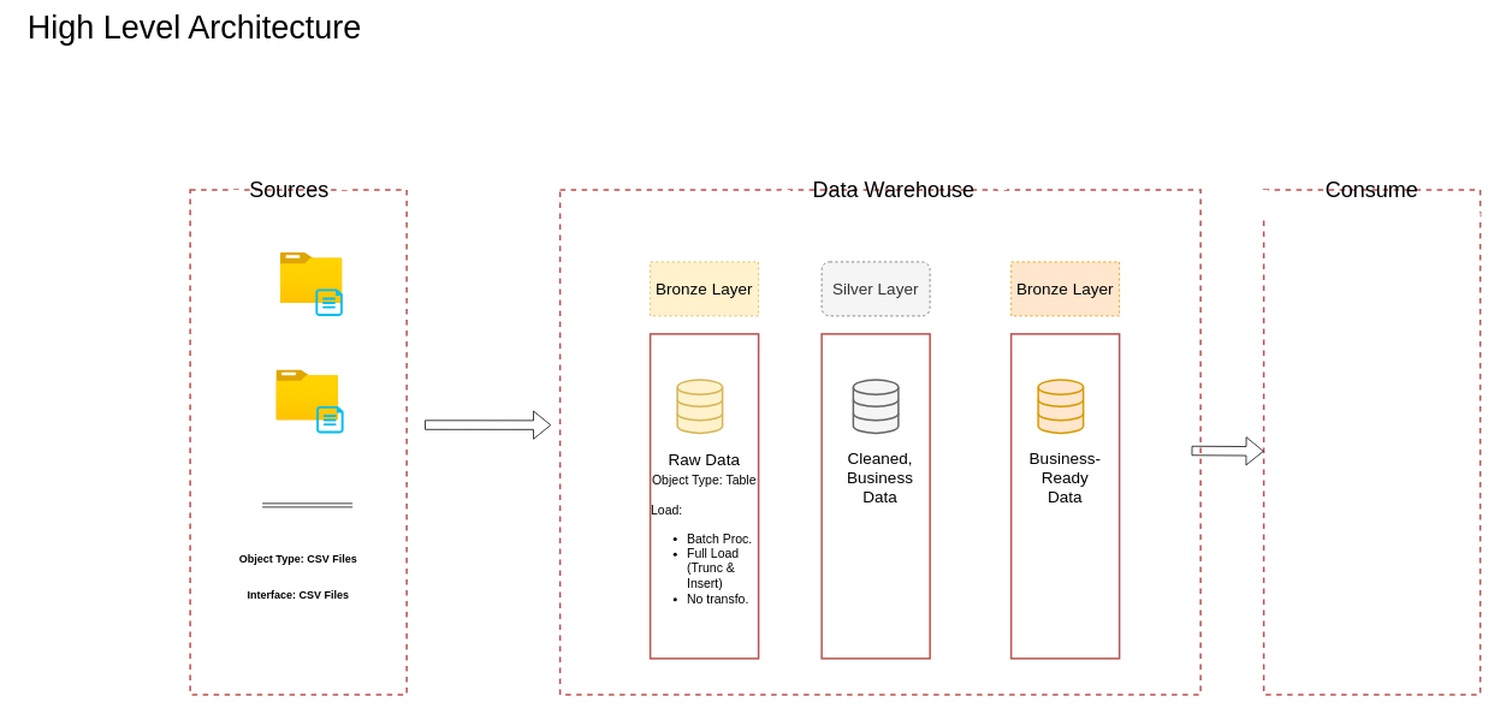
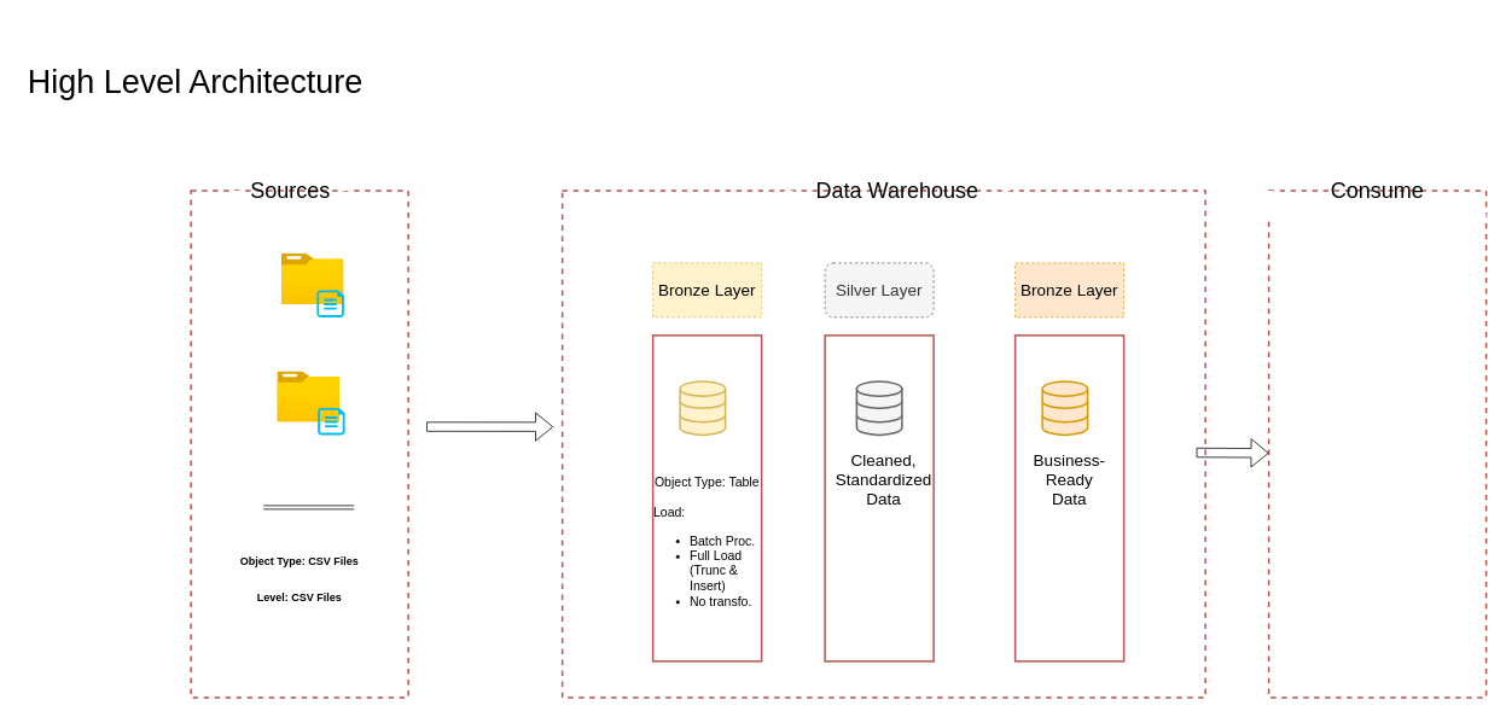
- <mxCell id="3" value="&lt;font style=&quot;font-size: 36px&quot;&gt;High Level Architecture&lt;/font&gt;" style="text;html=1;strokeColor=none;fillColor=none;align=center;verticalAlign=middle;whiteSpace=wrap;rounded=0;" vertex="1" parent="1"><mxGeometry x="20" y="20" width="390" height="20" as="geometry" /></mxCell>
+ <mxCell id="3" value="&lt;font style=&quot;font-size: 36px&quot;&gt;High Level Architecture&lt;/font&gt;" style="text;html=1;strokeColor=none;fillColor=none;align=center;verticalAlign=middle;whiteSpace=wrap;rounded=0;" vertex="1" parent="1"><mxGeometry x="20" y="80" width="390" height="20" as="geometry" /></mxCell>
- <mxCell id="27" value="&lt;font style=&quot;font-size: 18px&quot;&gt;Raw Data&lt;/font&gt;" style="text;html=1;strokeColor=none;fillColor=none;align=center;verticalAlign=middle;whiteSpace=wrap;rounded=0;glass=0;" vertex="1" parent="1"><mxGeometry x="735" y="500" width="90" height="20" as="geometry" /></mxCell>
- <mxCell id="28" value="&lt;font style=&quot;font-size: 18px&quot;&gt;Cleaned, Business Data&lt;/font&gt;" style="text;html=1;strokeColor=none;fillColor=none;align=center;verticalAlign=middle;whiteSpace=wrap;rounded=0;glass=0;" vertex="1" parent="1"><mxGeometry x="930" y="520" width="90" height="20" as="geometry" /></mxCell>
+ <mxCell id="28" value="&lt;font style=&quot;font-size: 18px&quot;&gt;Cleaned, Standardized Data&lt;/font&gt;" style="text;html=1;strokeColor=none;fillColor=none;align=center;verticalAlign=middle;whiteSpace=wrap;rounded=0;glass=0;" vertex="1" parent="1"><mxGeometry x="930" y="520" width="90" height="20" as="geometry" /></mxCell>
- <mxCell id="21" value="&lt;b&gt;Interface: CSV Files&lt;/b&gt;" style="text;html=1;strokeColor=none;fillColor=none;align=center;verticalAlign=middle;whiteSpace=wrap;rounded=0;glass=0;" vertex="1" parent="1"><mxGeometry x="250" y="650" width="160" height="20" as="geometry" /></mxCell>
+ <mxCell id="21" value="&lt;b&gt;Level: CSV Files&lt;/b&gt;" style="text;html=1;strokeColor=none;fillColor=none;align=center;verticalAlign=middle;whiteSpace=wrap;rounded=0;glass=0;" vertex="1" parent="1"><mxGeometry x="250" y="650" width="160" height="20" as="geometry" /></mxCell>
